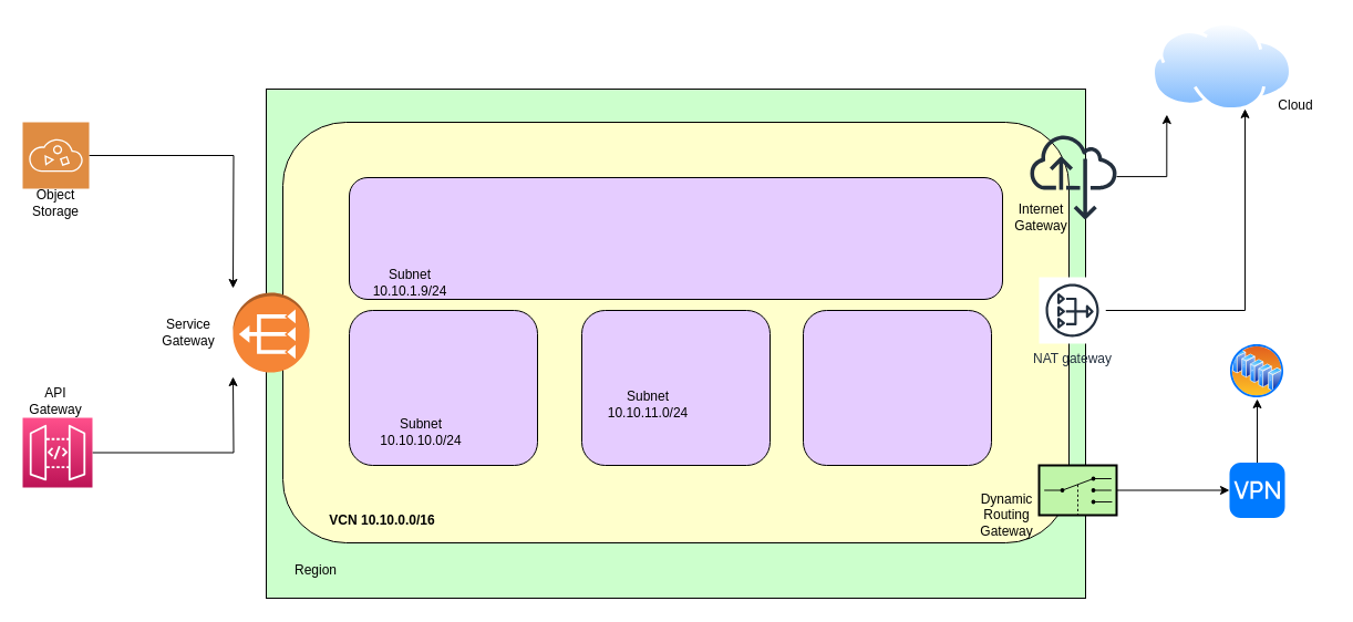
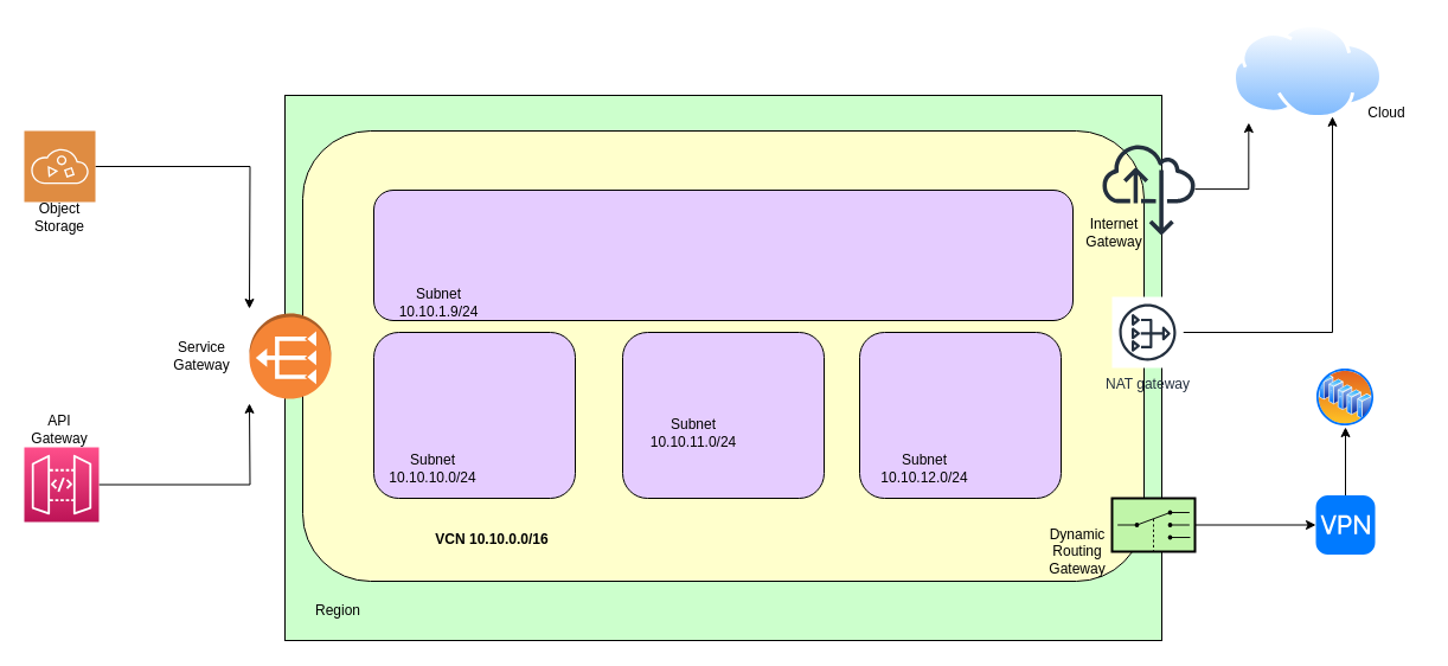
- <mxCell id="11" value="Subnet 10.10.10.0/24" style="text;html=1;strokeColor=none;fillColor=none;align=center;verticalAlign=middle;whiteSpace=wrap;rounded=0;" vertex="1" parent="1"><mxGeometry x="335" y="375" width="90" height="30" as="geometry" /></mxCell>
+ <mxCell id="11" value="Subnet 10.10.10.0/24" style="text;html=1;strokeColor=none;fillColor=none;align=center;verticalAlign=middle;whiteSpace=wrap;rounded=0;" vertex="1" parent="1"><mxGeometry x="320" y="380" width="90" height="30" as="geometry" /></mxCell>
+ <mxCell id="13" value="Subnet 10.10.12.0/24" style="text;html=1;strokeColor=none;fillColor=none;align=center;verticalAlign=middle;whiteSpace=wrap;rounded=0;" vertex="1" parent="1"><mxGeometry x="735" y="380" width="90" height="30" as="geometry" /></mxCell>
- <mxCell id="5" value="VCN 10.10.0.0/16" style="text;html=1;strokeColor=none;fillColor=none;align=center;verticalAlign=middle;whiteSpace=wrap;rounded=0;fontStyle=1" vertex="1" parent="1"><mxGeometry x="285" y="455" width="120" height="30" as="geometry" /></mxCell>
+ <mxCell id="5" value="VCN 10.10.0.0/16" style="text;html=1;strokeColor=none;fillColor=none;align=center;verticalAlign=middle;whiteSpace=wrap;rounded=0;fontStyle=1" vertex="1" parent="1"><mxGeometry x="355" y="440" width="120" height="30" as="geometry" /></mxCell>
